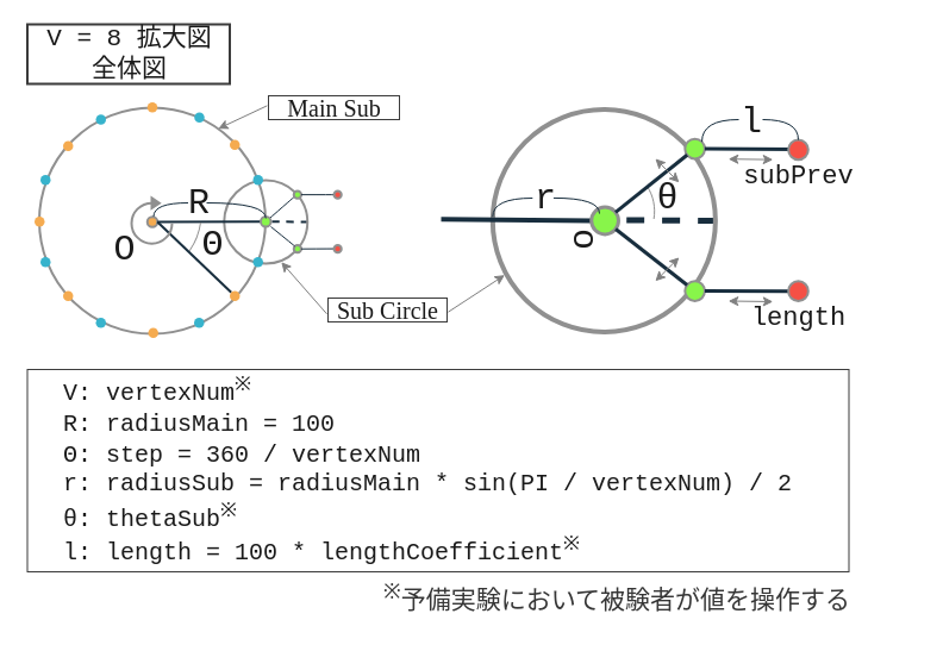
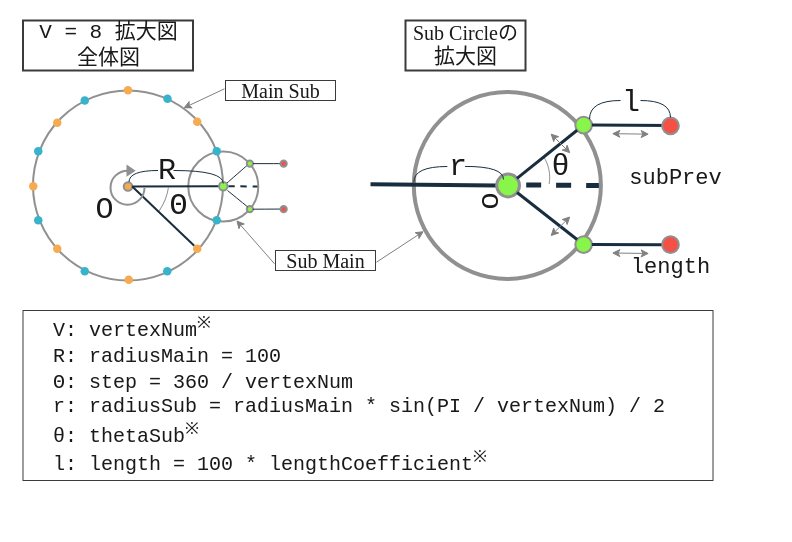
+ <mxCell id="76" value="&lt;span style=&quot;font-size: 20px&quot;&gt;Sub Circle&lt;/span&gt;&lt;span style=&quot;font-family: &amp;#34;helvetica&amp;#34; ; font-size: 20px&quot;&gt;の&lt;br&gt;&lt;/span&gt;&lt;font face=&quot;Courier New&quot;&gt;&lt;span style=&quot;font-size: 21px&quot;&gt;拡大図&lt;/span&gt;&lt;/font&gt;" style="text;html=1;align=center;verticalAlign=middle;resizable=0;points=[];autosize=1;fontSize=18;fontFamily=Times New Roman;fontColor=#1A1A1A;strokeWidth=2;strokeColor=#3B3B3B;" parent="2" vertex="1"><mxGeometry x="385" width="120" height="50" as="geometry" /></mxCell>
- <mxCell id="29" value="subPrev" style="text;html=1;align=center;verticalAlign=middle;resizable=0;points=[];autosize=1;fontSize=22;fontFamily=Courier New;fontColor=#1A1A1A;" parent="3" vertex="1"><mxGeometry x="592.5" y="53.66" width="110" height="30" as="geometry" /></mxCell>
+ <mxCell id="29" value="subPrev" style="text;html=1;align=center;verticalAlign=middle;resizable=0;points=[];autosize=1;fontSize=22;fontFamily=Courier New;fontColor=#1A1A1A;" parent="3" vertex="1"><mxGeometry x="597.5" y="83.66" width="110" height="30" as="geometry" /></mxCell>
- <mxCell id="64" value="&lt;font style=&quot;font-size: 20px&quot; face=&quot;Times New Roman&quot;&gt;Sub Circle&lt;/font&gt;" style="text;html=1;align=center;verticalAlign=middle;resizable=0;points=[];autosize=1;fontColor=#1A1A1A;strokeColor=#3B3B3B;" parent="3" vertex="1"><mxGeometry x="252.5" y="170" width="100" height="20" as="geometry" /></mxCell>
+ <mxCell id="64" value="&lt;font style=&quot;font-size: 20px&quot; face=&quot;Times New Roman&quot;&gt;Sub Main&lt;/font&gt;" style="text;html=1;align=center;verticalAlign=middle;resizable=0;points=[];autosize=1;fontColor=#1A1A1A;strokeColor=#3B3B3B;" parent="3" vertex="1"><mxGeometry x="252.5" y="170" width="100" height="20" as="geometry" /></mxCell>
- <mxCell id="74" value="&lt;span style=&quot;font-size: 21px ; font-style: normal ; font-weight: 400 ; letter-spacing: normal ; text-align: left ; text-indent: 0px ; text-transform: none ; word-spacing: 0px ; display: inline ; float: none&quot;&gt;&lt;font color=&quot;#363636&quot;&gt;&lt;sup&gt;&lt;font face=&quot;Helvetica&quot;&gt;※&lt;/font&gt;&lt;/sup&gt;&lt;font face=&quot;courier new&quot;&gt;予備実験において被験者が値を操作する&lt;/font&gt;&lt;/font&gt;&lt;/span&gt;" style="text;whiteSpace=wrap;html=1;fontSize=18;fontFamily=Times New Roman;fontColor=#1A1A1A;" parent="2" vertex="1"><mxGeometry x="300" y="460" width="430" height="40" as="geometry" /></mxCell>
